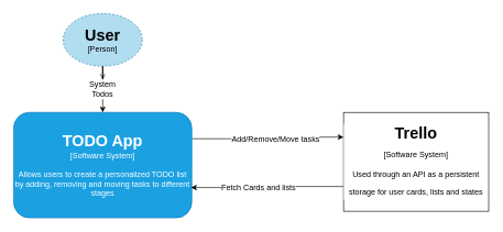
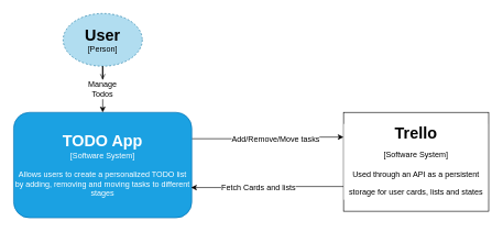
- <mxCell id="10" value="System Todos" style="text;html=1;strokeColor=none;fillColor=none;align=center;verticalAlign=middle;whiteSpace=wrap;rounded=0;labelBackgroundColor=#FFFFFF;fontSize=12;" vertex="1" parent="1"><mxGeometry x="125" y="120" width="60" height="30" as="geometry" /></mxCell>
+ <mxCell id="10" value="Manage Todos" style="text;html=1;strokeColor=none;fillColor=none;align=center;verticalAlign=middle;whiteSpace=wrap;rounded=0;labelBackgroundColor=#FFFFFF;fontSize=12;" vertex="1" parent="1"><mxGeometry x="125" y="120" width="60" height="30" as="geometry" /></mxCell>
